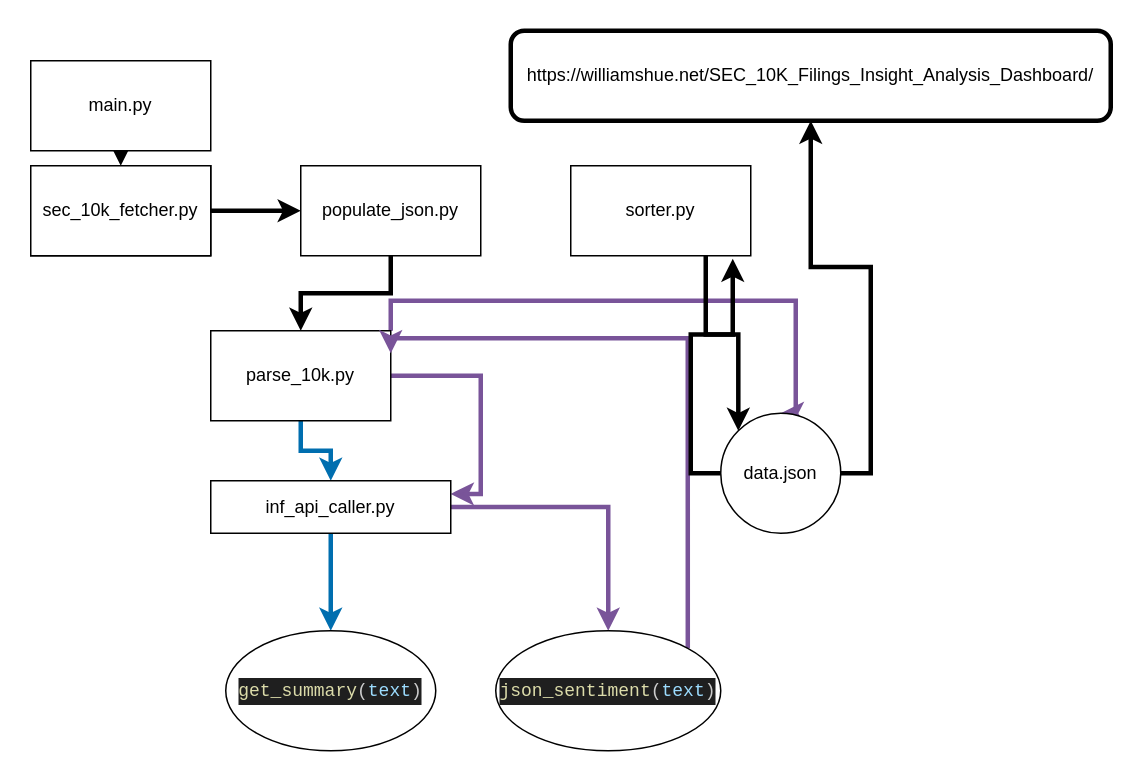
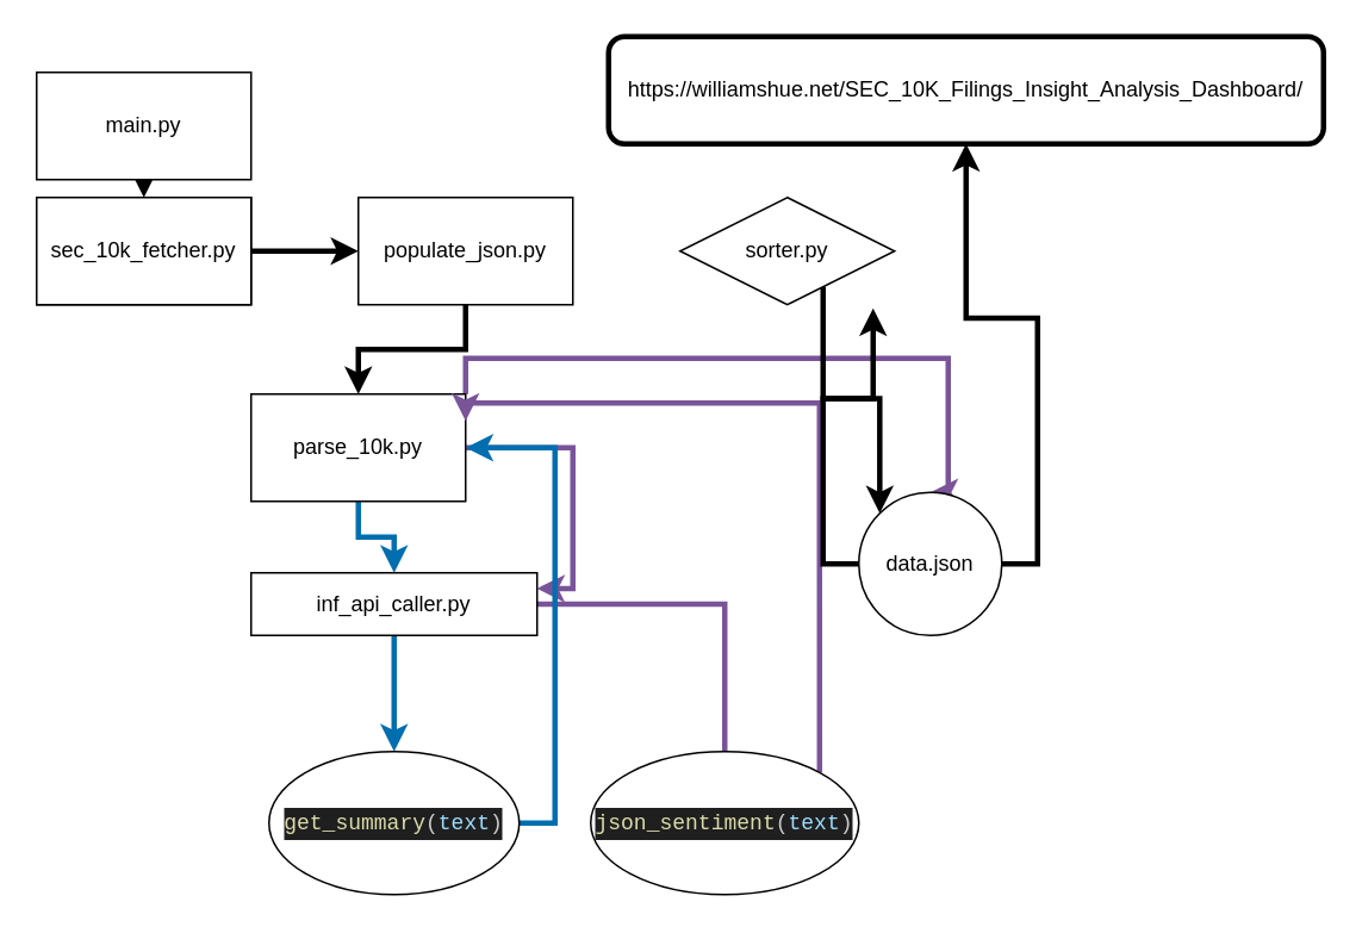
- <mxCell id="23" value="sorter.py" style="rounded=0;whiteSpace=wrap;html=1;" vertex="1" parent="1"><mxGeometry x="380" y="110" width="120" height="60" as="geometry" /></mxCell>
+ <mxCell id="23" value="sorter.py" style="rhombus;whiteSpace=wrap;html=1;" vertex="1" parent="1"><mxGeometry x="380" y="110" width="120" height="60" as="geometry" /></mxCell>
- <mxCell id="14" style="edgeStyle=orthogonalEdgeStyle;rounded=0;orthogonalLoop=1;jettySize=auto;html=1;exitX=1;exitY=0.5;exitDx=0;exitDy=0;entryX=0.5;entryY=0;entryDx=0;entryDy=0;strokeWidth=3;fillColor=#d80073;strokeColor=#795499;" edge="1" parent="1" source="15" target="19"><mxGeometry relative="1" as="geometry" /></mxCell>
+ <mxCell id="14" style="edgeStyle=orthogonalEdgeStyle;rounded=0;orthogonalLoop=1;jettySize=auto;html=1;exitX=1;exitY=0.5;exitDx=0;exitDy=0;entryX=0.5;entryY=0;entryDx=0;entryDy=0;strokeWidth=3;fillColor=#d80073;strokeColor=#795499;endArrow=none;" edge="1" parent="1" source="15" target="19"><mxGeometry relative="1" as="geometry" /></mxCell>
+ <mxCell id="16" style="edgeStyle=orthogonalEdgeStyle;rounded=0;orthogonalLoop=1;jettySize=auto;html=1;exitX=1;exitY=0.5;exitDx=0;exitDy=0;entryX=1;entryY=0.5;entryDx=0;entryDy=0;strokeWidth=3;fillColor=#1ba1e2;strokeColor=#006EAF;" edge="1" parent="1" source="17" target="12"><mxGeometry relative="1" as="geometry" /></mxCell>
